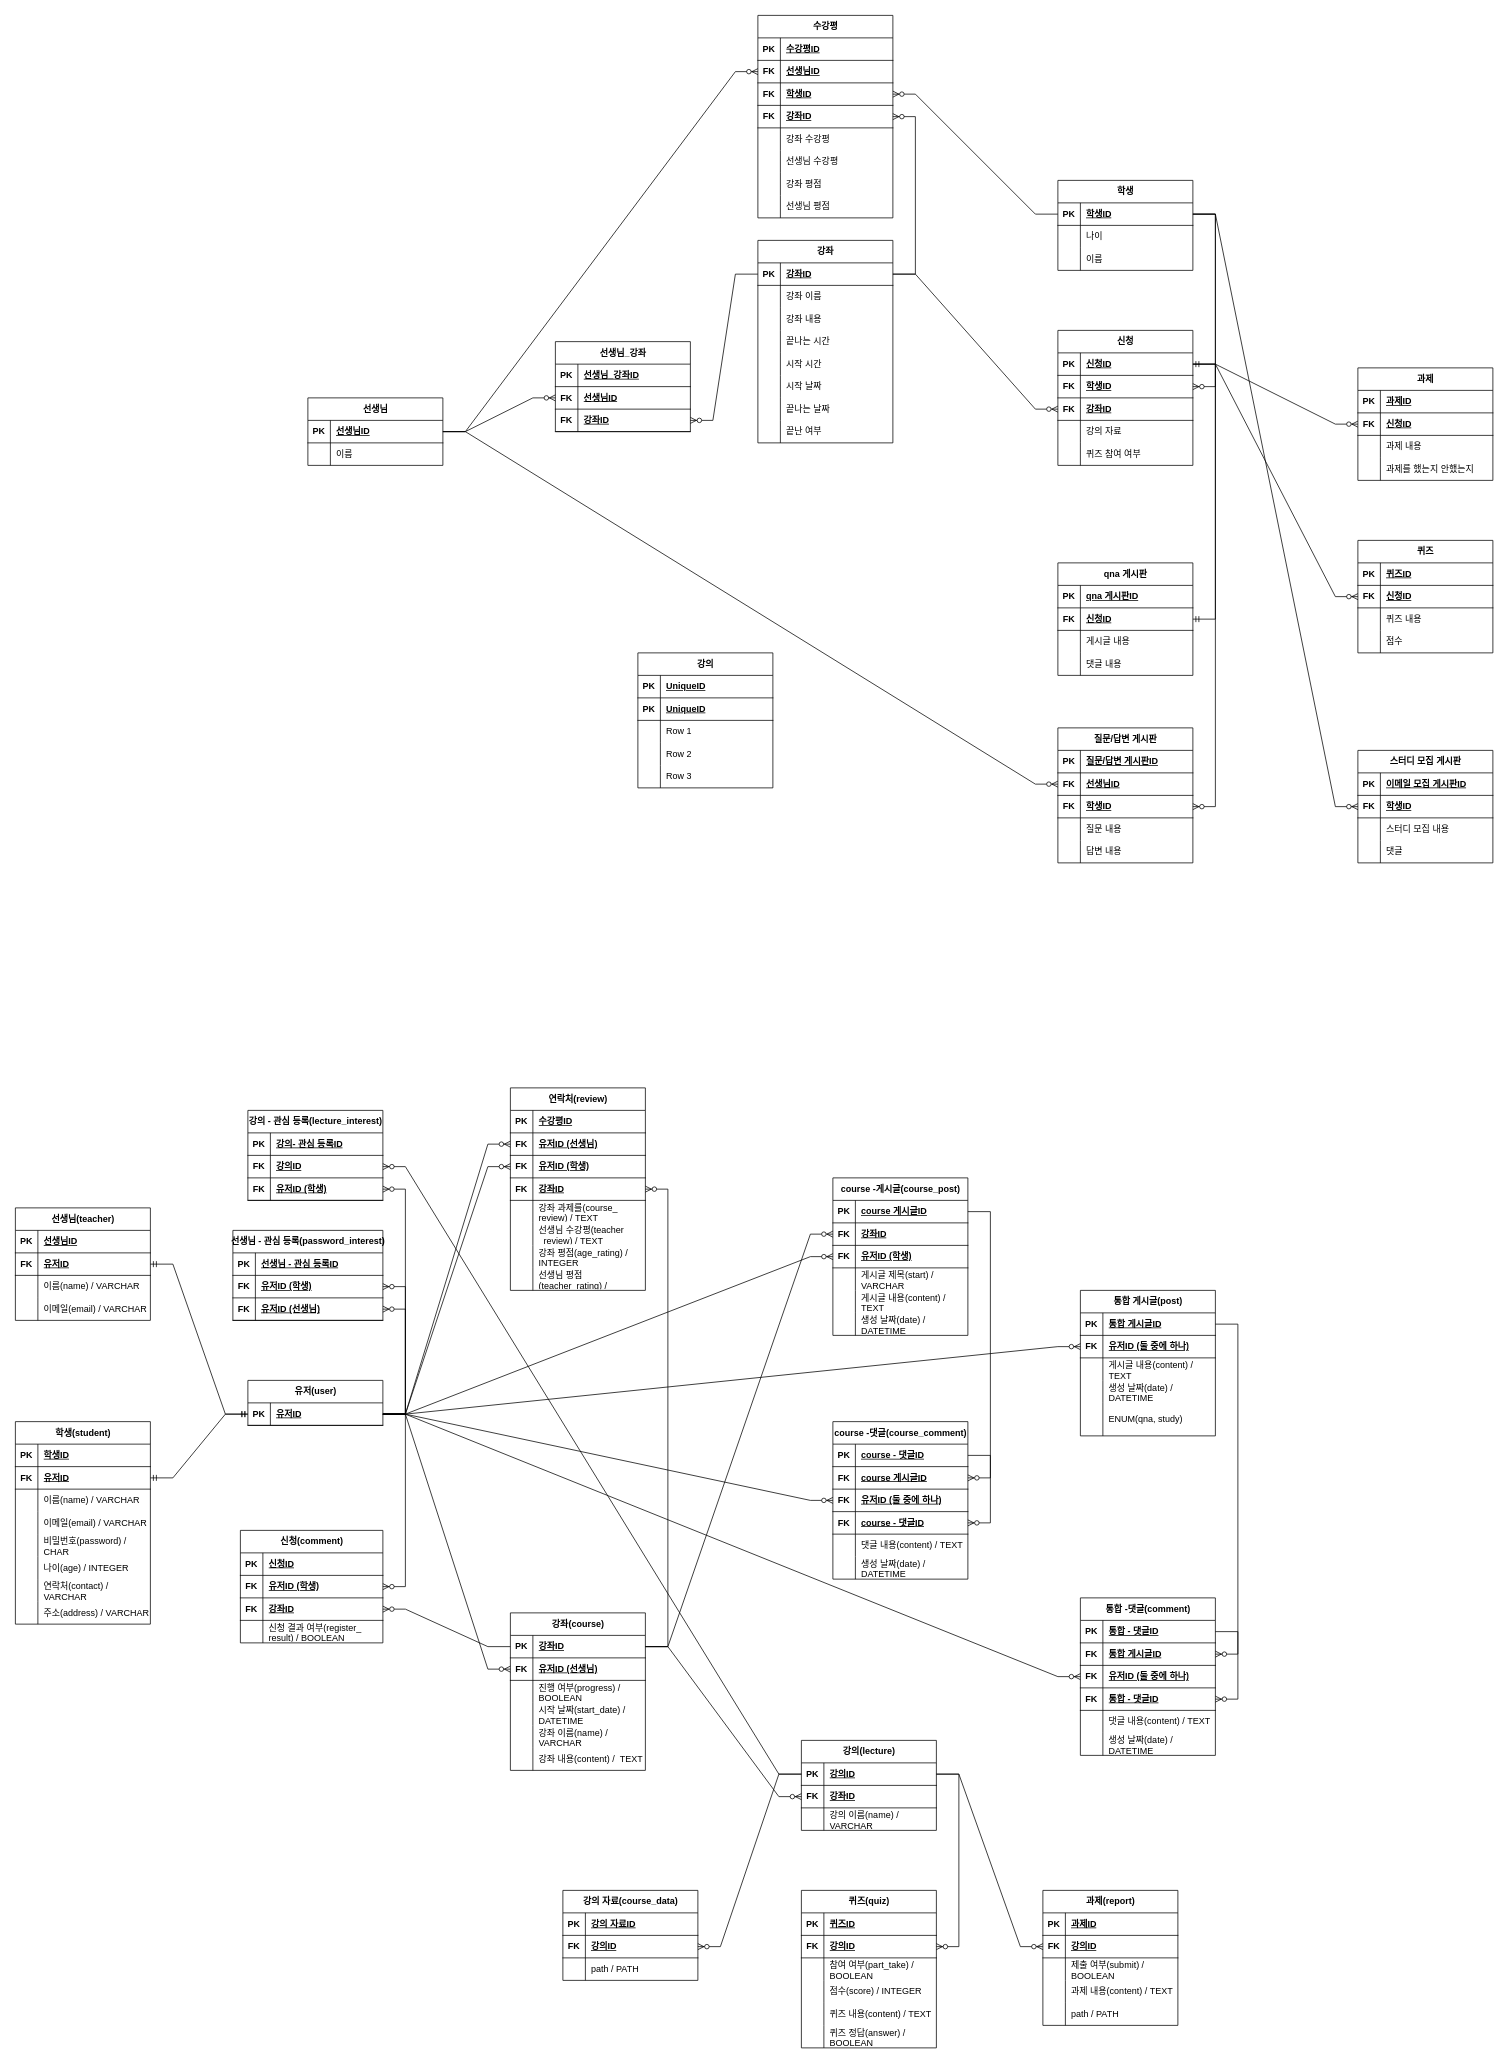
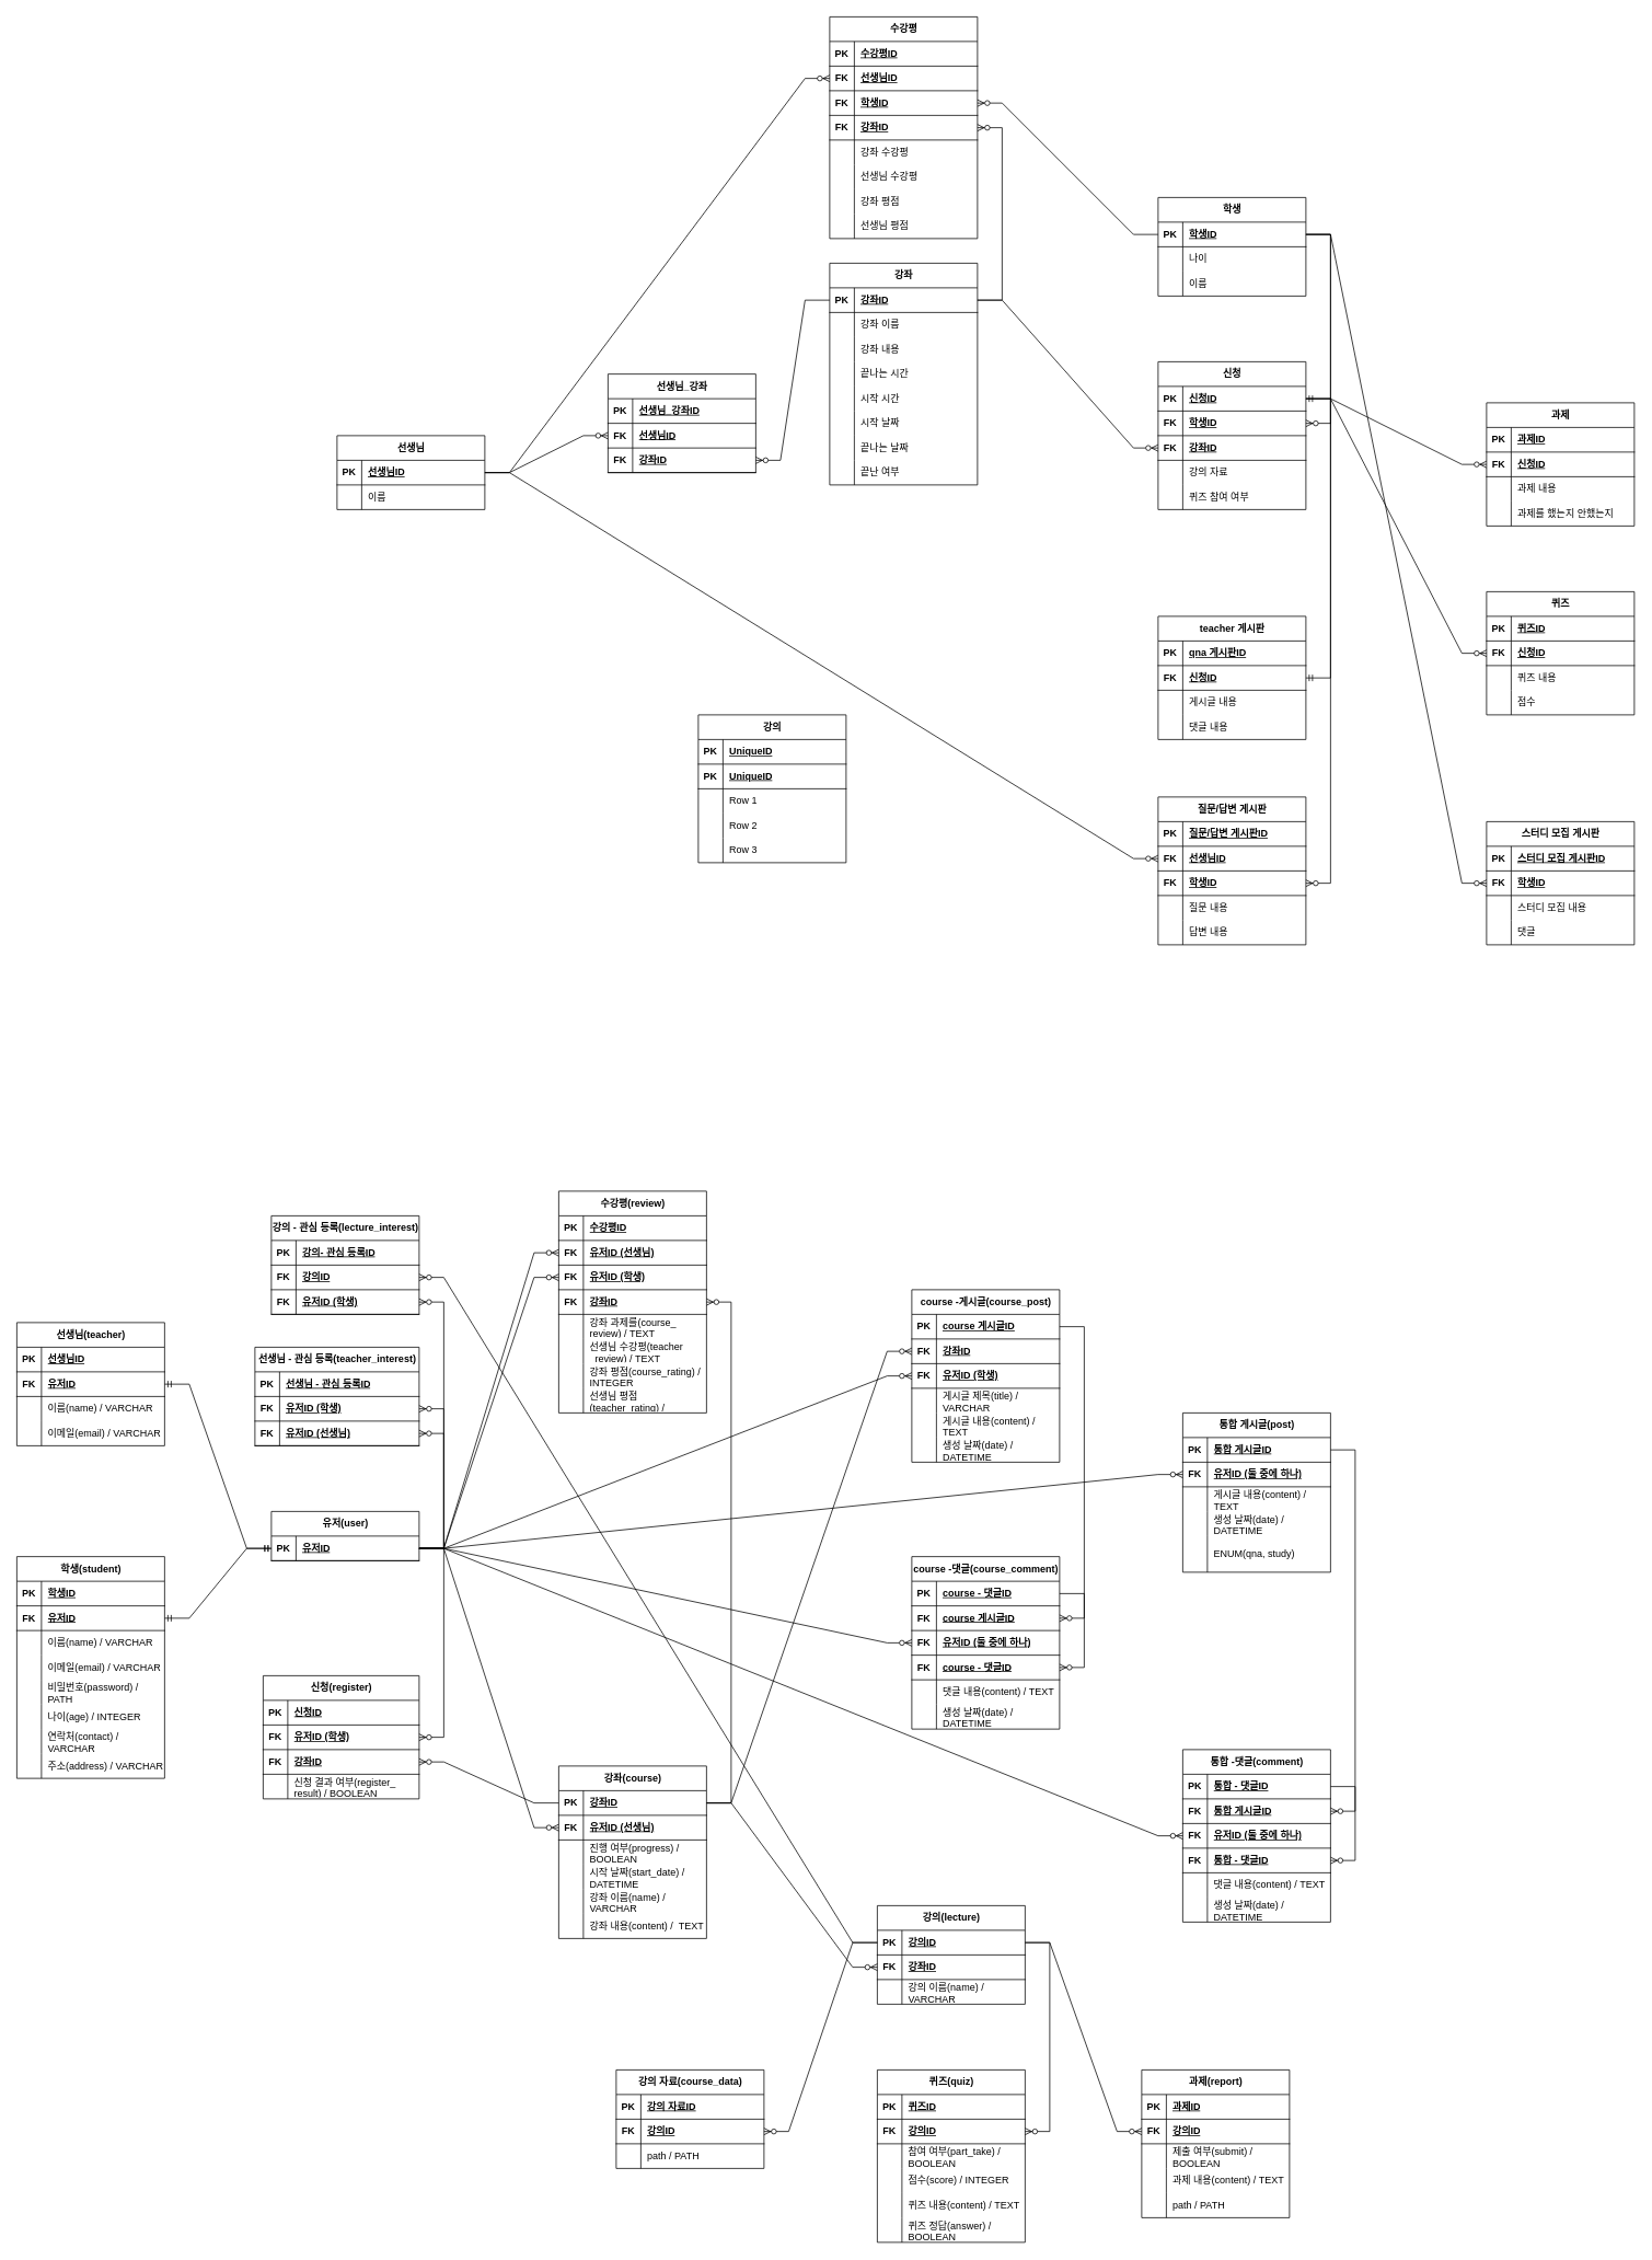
- <mxCell id="90" value="qna 게시판" style="shape=table;startSize=30;container=1;collapsible=1;childLayout=tableLayout;fixedRows=1;rowLines=0;fontStyle=1;align=center;resizeLast=1;html=1;" parent="1" vertex="1"><mxGeometry x="1410" y="750" width="180" height="150" as="geometry" /></mxCell>
+ <mxCell id="90" value="teacher 게시판" style="shape=table;startSize=30;container=1;collapsible=1;childLayout=tableLayout;fixedRows=1;rowLines=0;fontStyle=1;align=center;resizeLast=1;html=1;" parent="1" vertex="1"><mxGeometry x="1410" y="750" width="180" height="150" as="geometry" /></mxCell>
- <mxCell id="151" value="이메일 모집 게시판ID" style="shape=partialRectangle;connectable=0;fillColor=none;top=0;left=0;bottom=0;right=0;align=left;spacingLeft=6;fontStyle=5;overflow=hidden;whiteSpace=wrap;html=1;" parent="149" vertex="1"><mxGeometry x="30" width="150" height="30" as="geometry"><mxRectangle width="150" height="30" as="alternateBounds" /></mxGeometry></mxCell>
+ <mxCell id="151" value="스터디 모집 게시판ID" style="shape=partialRectangle;connectable=0;fillColor=none;top=0;left=0;bottom=0;right=0;align=left;spacingLeft=6;fontStyle=5;overflow=hidden;whiteSpace=wrap;html=1;" parent="149" vertex="1"><mxGeometry x="30" width="150" height="30" as="geometry"><mxRectangle width="150" height="30" as="alternateBounds" /></mxGeometry></mxCell>
- <mxCell id="350" value="연락처(review)" style="shape=table;startSize=30;container=1;collapsible=1;childLayout=tableLayout;fixedRows=1;rowLines=0;fontStyle=1;align=center;resizeLast=1;html=1;" parent="1" vertex="1"><mxGeometry x="680" y="1450" width="180" height="270" as="geometry" /></mxCell>
+ <mxCell id="350" value="수강평(review)" style="shape=table;startSize=30;container=1;collapsible=1;childLayout=tableLayout;fixedRows=1;rowLines=0;fontStyle=1;align=center;resizeLast=1;html=1;" parent="1" vertex="1"><mxGeometry x="680" y="1450" width="180" height="270" as="geometry" /></mxCell>
- <mxCell id="328" value="선생님 - 관심 등록(password_interest)" style="shape=table;startSize=30;container=1;collapsible=1;childLayout=tableLayout;fixedRows=1;rowLines=0;fontStyle=1;align=center;resizeLast=1;html=1;" parent="1" vertex="1"><mxGeometry x="310" y="1640" width="200" height="120" as="geometry" /></mxCell>
+ <mxCell id="328" value="선생님 - 관심 등록(teacher_interest)" style="shape=table;startSize=30;container=1;collapsible=1;childLayout=tableLayout;fixedRows=1;rowLines=0;fontStyle=1;align=center;resizeLast=1;html=1;" parent="1" vertex="1"><mxGeometry x="310" y="1640" width="200" height="120" as="geometry" /></mxCell>
- <mxCell id="371" value="강좌 평점(age_rating) / INTEGER" style="shape=partialRectangle;connectable=0;fillColor=none;top=0;left=0;bottom=0;right=0;align=left;spacingLeft=6;overflow=hidden;whiteSpace=wrap;html=1;" parent="369" vertex="1"><mxGeometry x="30" width="150" height="30" as="geometry"><mxRectangle width="150" height="30" as="alternateBounds" /></mxGeometry></mxCell>
+ <mxCell id="371" value="강좌 평점(course_rating) / INTEGER" style="shape=partialRectangle;connectable=0;fillColor=none;top=0;left=0;bottom=0;right=0;align=left;spacingLeft=6;overflow=hidden;whiteSpace=wrap;html=1;" parent="369" vertex="1"><mxGeometry x="30" width="150" height="30" as="geometry"><mxRectangle width="150" height="30" as="alternateBounds" /></mxGeometry></mxCell>
- <mxCell id="390" value="게시글 제목(start) / VARCHAR" style="shape=partialRectangle;connectable=0;fillColor=none;top=0;left=0;bottom=0;right=0;align=left;spacingLeft=6;overflow=hidden;whiteSpace=wrap;html=1;" vertex="1" parent="388"><mxGeometry x="30" width="150" height="30" as="geometry"><mxRectangle width="150" height="30" as="alternateBounds" /></mxGeometry></mxCell>
+ <mxCell id="390" value="게시글 제목(title) / VARCHAR" style="shape=partialRectangle;connectable=0;fillColor=none;top=0;left=0;bottom=0;right=0;align=left;spacingLeft=6;overflow=hidden;whiteSpace=wrap;html=1;" vertex="1" parent="388"><mxGeometry x="30" width="150" height="30" as="geometry"><mxRectangle width="150" height="30" as="alternateBounds" /></mxGeometry></mxCell>
- <mxCell id="263" value="신청(comment)" style="shape=table;startSize=30;container=1;collapsible=1;childLayout=tableLayout;fixedRows=1;rowLines=0;fontStyle=1;align=center;resizeLast=1;html=1;" parent="1" vertex="1"><mxGeometry x="320" y="2040" width="190" height="150" as="geometry" /></mxCell>
+ <mxCell id="263" value="신청(register)" style="shape=table;startSize=30;container=1;collapsible=1;childLayout=tableLayout;fixedRows=1;rowLines=0;fontStyle=1;align=center;resizeLast=1;html=1;" parent="1" vertex="1"><mxGeometry x="320" y="2040" width="190" height="150" as="geometry" /></mxCell>
- <mxCell id="249" value="비밀번호(password) / CHAR" style="shape=partialRectangle;connectable=0;fillColor=none;top=0;left=0;bottom=0;right=0;align=left;spacingLeft=6;overflow=hidden;whiteSpace=wrap;html=1;" parent="247" vertex="1"><mxGeometry x="30" width="150" height="30" as="geometry"><mxRectangle width="150" height="30" as="alternateBounds" /></mxGeometry></mxCell>
+ <mxCell id="249" value="비밀번호(password) / PATH" style="shape=partialRectangle;connectable=0;fillColor=none;top=0;left=0;bottom=0;right=0;align=left;spacingLeft=6;overflow=hidden;whiteSpace=wrap;html=1;" parent="247" vertex="1"><mxGeometry x="30" width="150" height="30" as="geometry"><mxRectangle width="150" height="30" as="alternateBounds" /></mxGeometry></mxCell>
